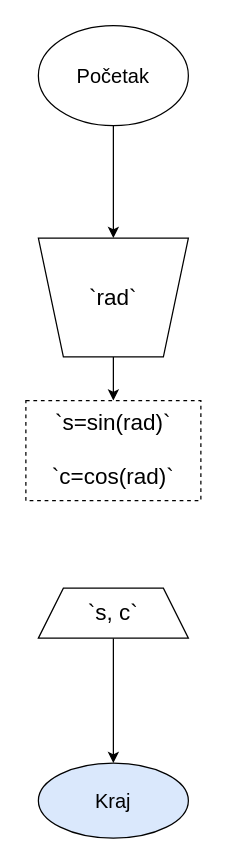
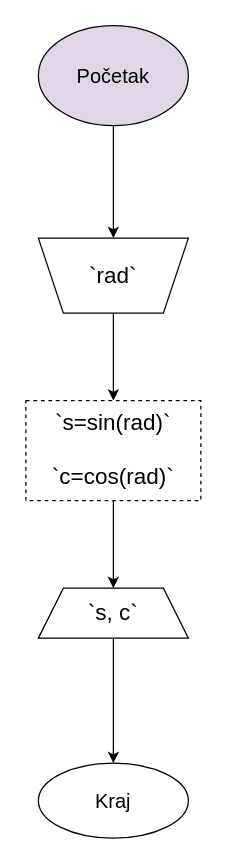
- <mxCell id="3" value="Početak" style="ellipse;whiteSpace=wrap;html=1;fontSize=16;" parent="1" vertex="1"><mxGeometry x="30" y="20" width="120" height="80" as="geometry" /></mxCell>
+ <mxCell id="3" value="Početak" style="ellipse;whiteSpace=wrap;html=1;fontSize=16;fillColor=#e1d5e7;" parent="1" vertex="1"><mxGeometry x="30" y="20" width="120" height="80" as="geometry" /></mxCell>
- <mxCell id="5" value="`rad`" style="shape=trapezoid;perimeter=trapezoidPerimeter;whiteSpace=wrap;html=1;fixedSize=1;fontSize=18;direction=west;" parent="1" vertex="1"><mxGeometry x="30" y="190" width="120" height="95" as="geometry" /></mxCell>
+ <mxCell id="5" value="`rad`" style="shape=trapezoid;perimeter=trapezoidPerimeter;whiteSpace=wrap;html=1;fixedSize=1;fontSize=18;direction=west;" parent="1" vertex="1"><mxGeometry x="30" y="190" width="120" height="60" as="geometry" /></mxCell>
+ <mxCell id="6" value="" style="edgeStyle=orthogonalEdgeStyle;rounded=0;orthogonalLoop=1;jettySize=auto;html=1;fontSize=18;" parent="1" source="7" target="9" edge="1"><mxGeometry relative="1" as="geometry" /></mxCell>
- <mxCell id="10" value="Kraj" style="ellipse;whiteSpace=wrap;html=1;fontSize=16;fillColor=#dae8fc;" parent="1" vertex="1"><mxGeometry x="30" y="610" width="120" height="60" as="geometry" /></mxCell>
+ <mxCell id="10" value="Kraj" style="ellipse;whiteSpace=wrap;html=1;fontSize=16;" parent="1" vertex="1"><mxGeometry x="30" y="610" width="120" height="60" as="geometry" /></mxCell>
